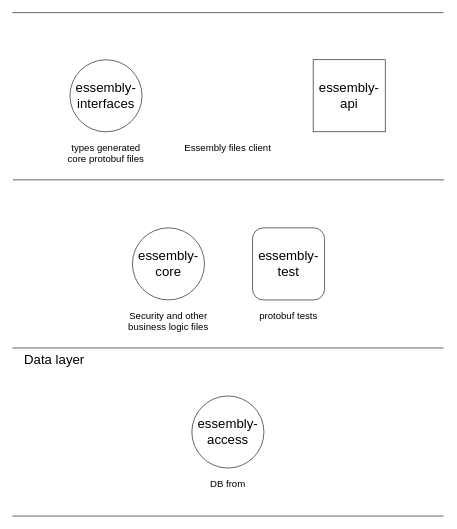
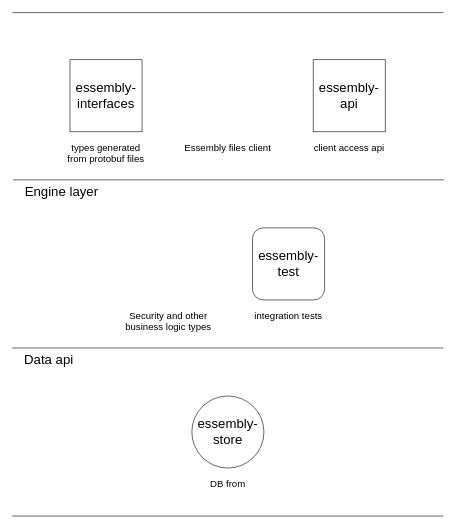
- <mxCell id="6" value="essembly-interfaces" style="ellipse;whiteSpace=wrap;html=1;aspect=fixed;fontSize=22;" vertex="1" parent="5"><mxGeometry x="15" width="120" height="120" as="geometry" /></mxCell>
+ <mxCell id="6" value="essembly-interfaces" style="whiteSpace=wrap;html=1;aspect=fixed;fontSize=22;rounded=0;" vertex="1" parent="5"><mxGeometry x="15" width="120" height="120" as="geometry" /></mxCell>
+ <mxCell id="4" value="client access api" style="text;html=1;strokeColor=none;fillColor=none;align=center;verticalAlign=top;whiteSpace=wrap;rounded=0;fontSize=16;" vertex="1" parent="2"><mxGeometry y="130" width="150" height="40" as="geometry" /></mxCell>
- <mxCell id="7" value="types generated core protobuf files" style="text;html=1;strokeColor=none;fillColor=none;align=center;verticalAlign=top;whiteSpace=wrap;rounded=0;fontSize=16;" vertex="1" parent="5"><mxGeometry y="130" width="150" height="50" as="geometry" /></mxCell>
+ <mxCell id="7" value="types generated from protobuf files" style="text;html=1;strokeColor=none;fillColor=none;align=center;verticalAlign=top;whiteSpace=wrap;rounded=0;fontSize=16;" vertex="1" parent="5"><mxGeometry y="130" width="150" height="50" as="geometry" /></mxCell>
+ <mxCell id="21" value="Engine layer" style="text;html=1;strokeColor=none;fillColor=none;align=left;verticalAlign=middle;whiteSpace=wrap;rounded=0;fontSize=22;" vertex="1" parent="1"><mxGeometry x="39" y="299" width="160" height="40" as="geometry" /></mxCell>
- <mxCell id="12" value="essembly-core" style="ellipse;whiteSpace=wrap;html=1;aspect=fixed;fontSize=22;" vertex="1" parent="11"><mxGeometry x="15" width="120" height="120" as="geometry" /></mxCell>
- <mxCell id="18" value="protobuf tests" style="text;html=1;strokeColor=none;fillColor=none;align=center;verticalAlign=top;whiteSpace=wrap;rounded=0;fontSize=16;" vertex="1" parent="16"><mxGeometry y="130" width="150" height="50" as="geometry" /></mxCell>
+ <mxCell id="18" value="integration tests" style="text;html=1;strokeColor=none;fillColor=none;align=center;verticalAlign=top;whiteSpace=wrap;rounded=0;fontSize=16;" vertex="1" parent="16"><mxGeometry y="130" width="150" height="50" as="geometry" /></mxCell>
- <mxCell id="13" value="Security and other business logic files" style="text;html=1;strokeColor=none;fillColor=none;align=center;verticalAlign=top;whiteSpace=wrap;rounded=0;fontSize=16;" vertex="1" parent="11"><mxGeometry y="130" width="150" height="50" as="geometry" /></mxCell>
+ <mxCell id="13" value="Security and other business logic types" style="text;html=1;strokeColor=none;fillColor=none;align=center;verticalAlign=top;whiteSpace=wrap;rounded=0;fontSize=16;" vertex="1" parent="11"><mxGeometry y="130" width="150" height="50" as="geometry" /></mxCell>
- <mxCell id="23" value="Data layer" style="text;html=1;strokeColor=none;fillColor=none;align=left;verticalAlign=middle;whiteSpace=wrap;rounded=0;fontSize=22;" vertex="1" parent="1"><mxGeometry x="38" y="579" width="160" height="40" as="geometry" /></mxCell>
+ <mxCell id="23" value="Data api" style="text;html=1;strokeColor=none;fillColor=none;align=left;verticalAlign=middle;whiteSpace=wrap;rounded=0;fontSize=22;" vertex="1" parent="1"><mxGeometry x="38" y="579" width="160" height="40" as="geometry" /></mxCell>
- <mxCell id="9" value="essembly-access" style="ellipse;whiteSpace=wrap;html=1;aspect=fixed;fontSize=22;" vertex="1" parent="8"><mxGeometry x="15" width="120" height="120" as="geometry" /></mxCell>
+ <mxCell id="9" value="essembly-store" style="ellipse;whiteSpace=wrap;html=1;aspect=fixed;fontSize=22;" vertex="1" parent="8"><mxGeometry x="15" width="120" height="120" as="geometry" /></mxCell>
